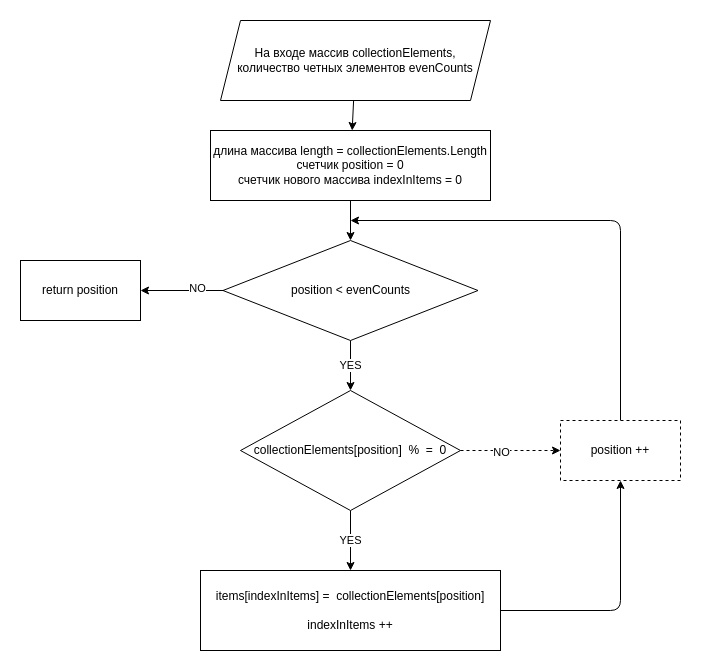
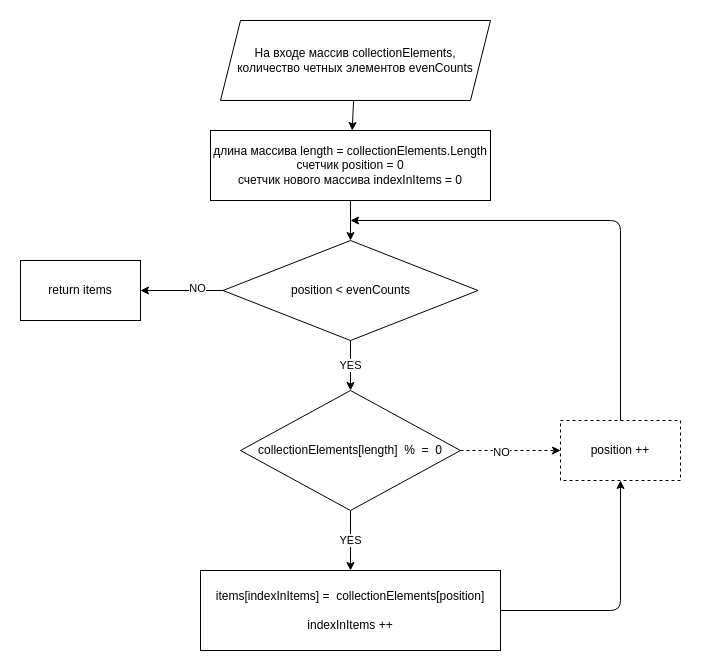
- <mxCell id="18" value="return position" style="rounded=0;whiteSpace=wrap;html=1;" vertex="1" parent="1"><mxGeometry x="20" y="260" width="120" height="60" as="geometry" /></mxCell>
+ <mxCell id="18" value="return items" style="rounded=0;whiteSpace=wrap;html=1;" vertex="1" parent="1"><mxGeometry x="20" y="260" width="120" height="60" as="geometry" /></mxCell>
- <mxCell id="13" value="collectionElements[position]&amp;nbsp; %&amp;nbsp; =&amp;nbsp; 0" style="rhombus;whiteSpace=wrap;html=1;" vertex="1" parent="1"><mxGeometry x="240" y="390" width="220" height="120" as="geometry" /></mxCell>
+ <mxCell id="13" value="collectionElements[length]&amp;nbsp; %&amp;nbsp; =&amp;nbsp; 0" style="rhombus;whiteSpace=wrap;html=1;" vertex="1" parent="1"><mxGeometry x="240" y="390" width="220" height="120" as="geometry" /></mxCell>
